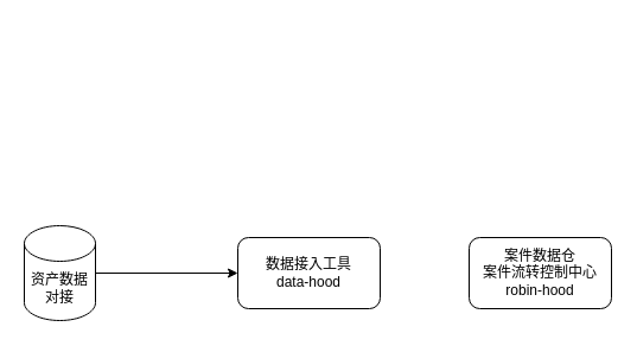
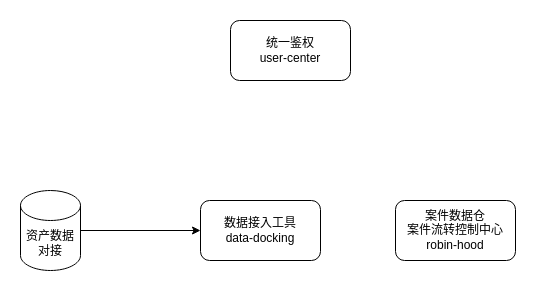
+ <mxCell id="2" value="统一鉴权&lt;br&gt;user-center" style="rounded=1;whiteSpace=wrap;html=1;" vertex="1" parent="1"><mxGeometry x="230" y="20" width="120" height="60" as="geometry" /></mxCell>
- <mxCell id="3" value="数据接入工具&lt;br&gt;data-hood" style="rounded=1;whiteSpace=wrap;html=1;" vertex="1" parent="1"><mxGeometry x="200" y="200" width="120" height="60" as="geometry" /></mxCell>
+ <mxCell id="3" value="数据接入工具&lt;br&gt;data-docking" style="rounded=1;whiteSpace=wrap;html=1;" vertex="1" parent="1"><mxGeometry x="200" y="200" width="120" height="60" as="geometry" /></mxCell>
